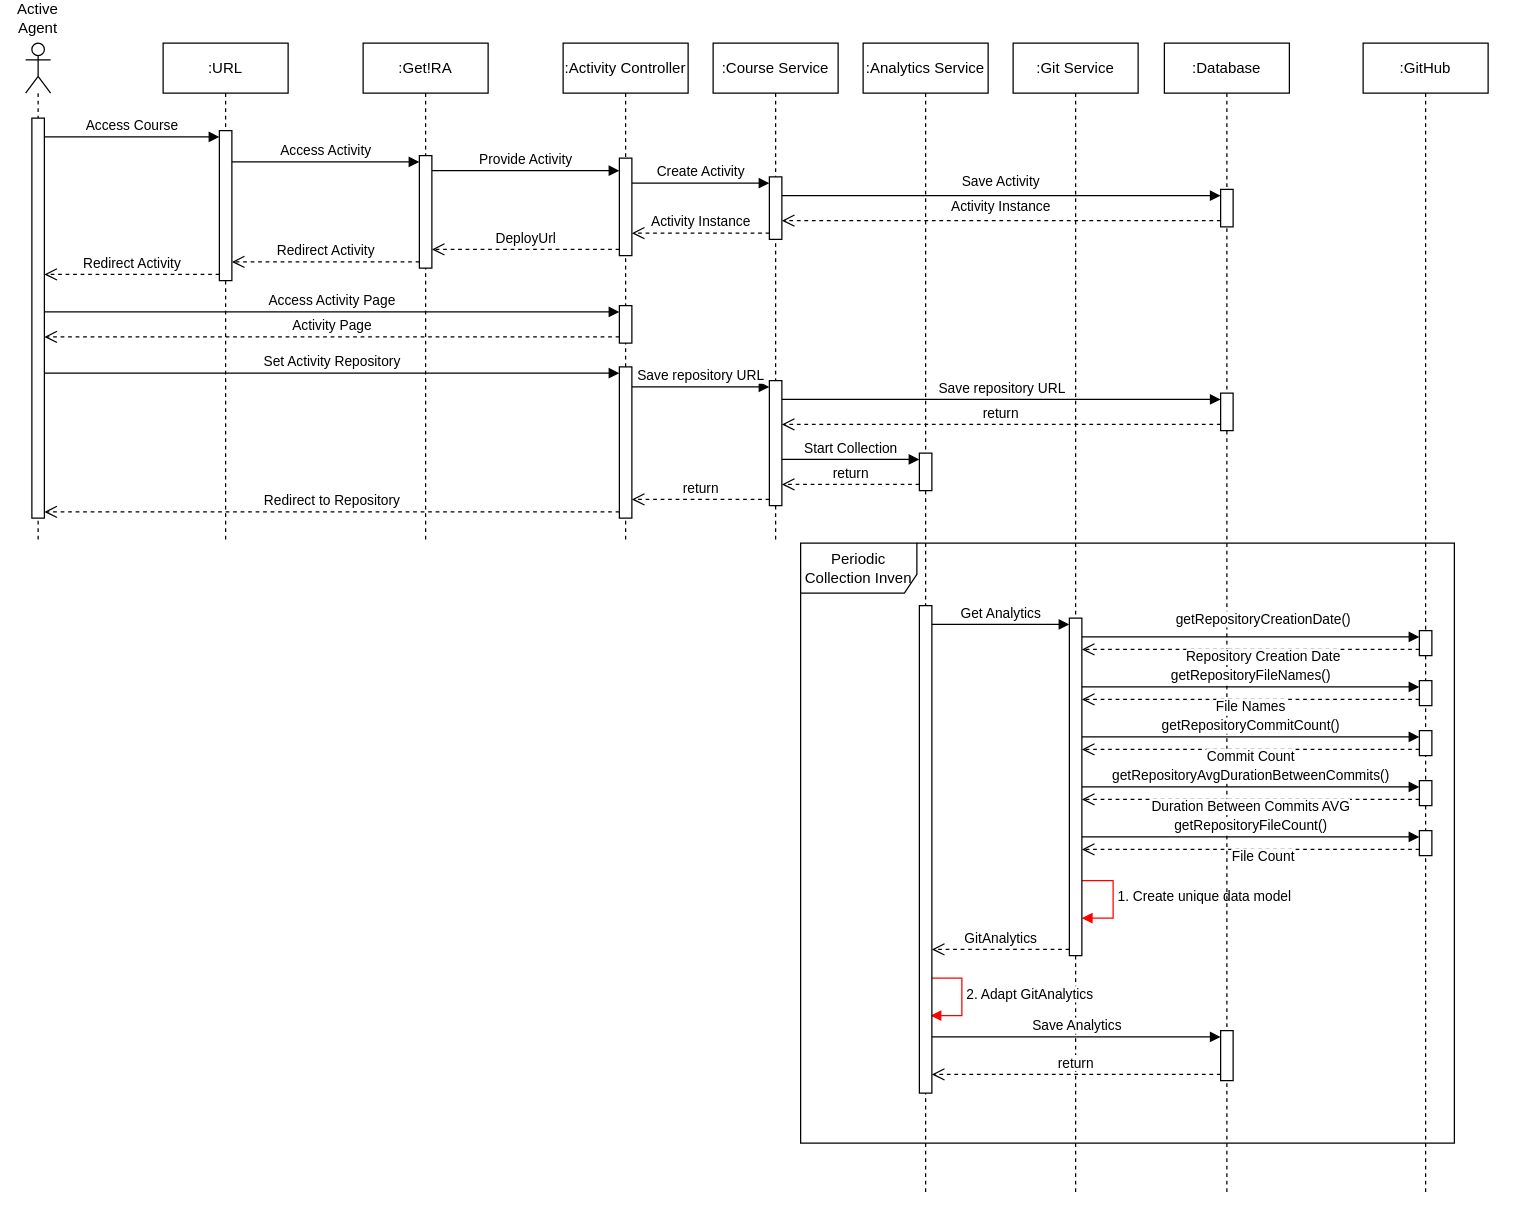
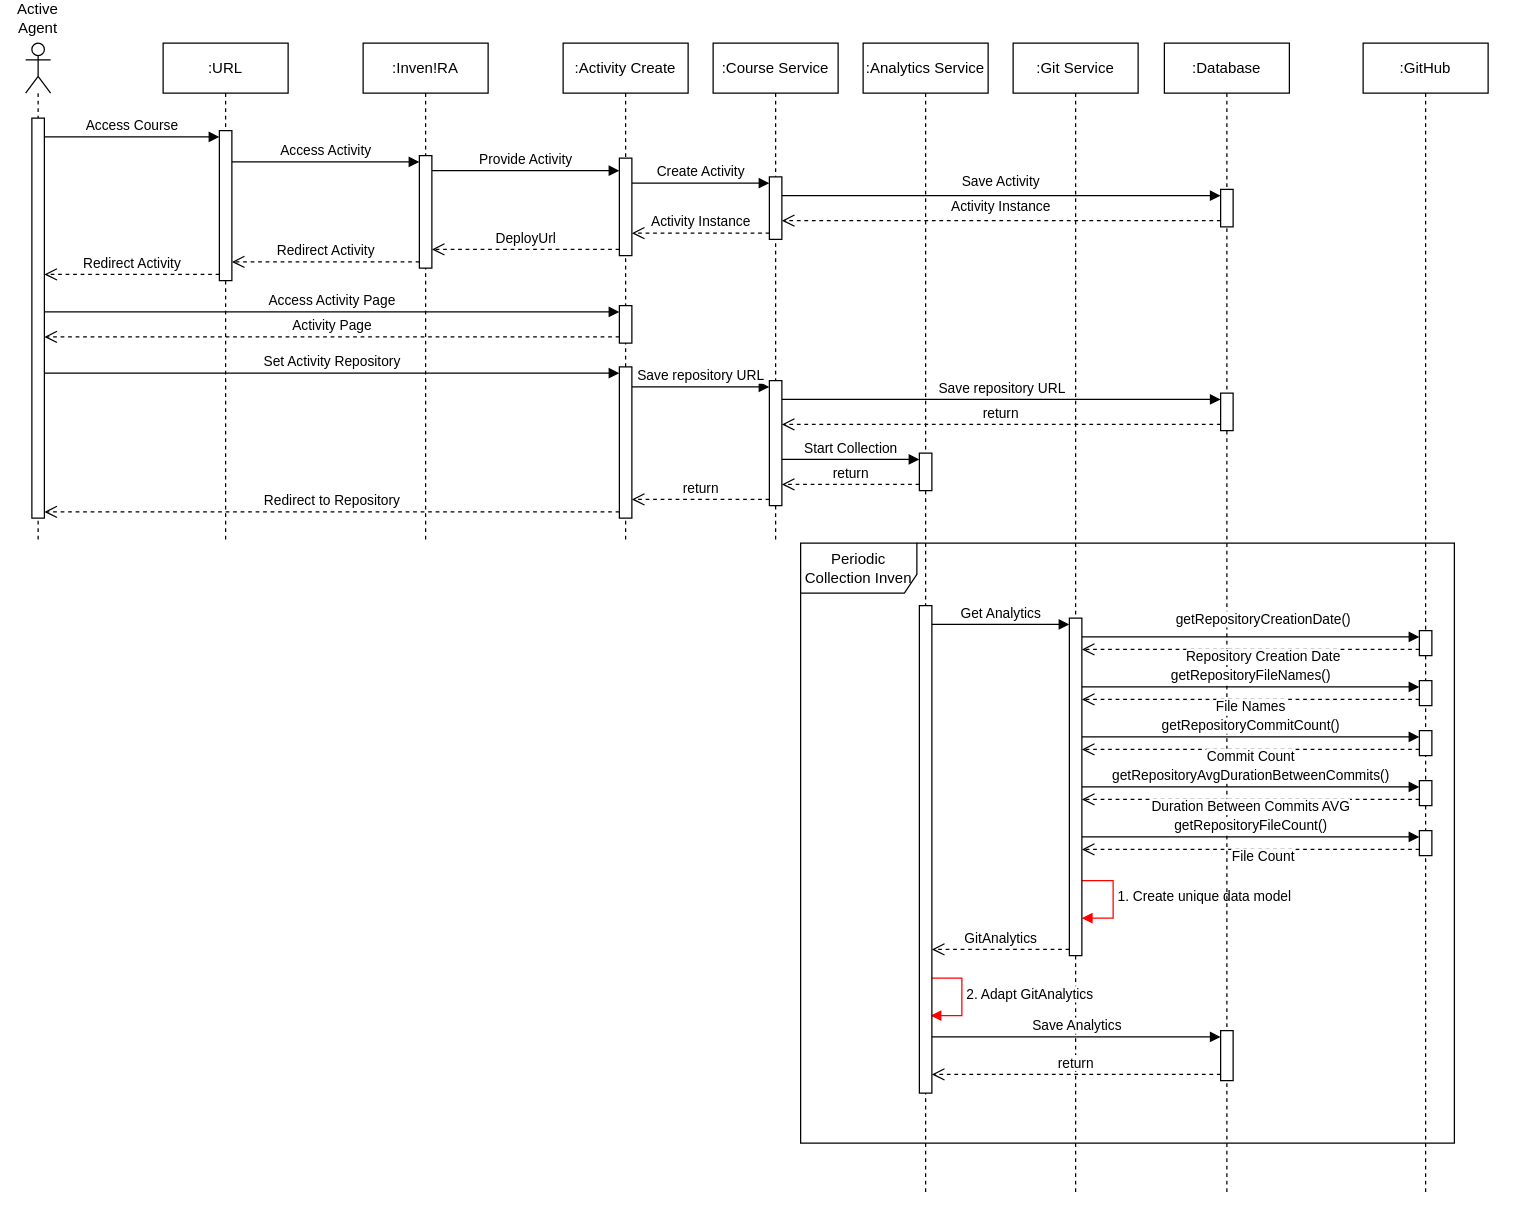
- <mxCell id="19" value=":Get!RA" style="shape=umlLifeline;perimeter=lifelinePerimeter;whiteSpace=wrap;html=1;container=1;dropTarget=0;collapsible=0;recursiveResize=0;outlineConnect=0;portConstraint=eastwest;newEdgeStyle={&quot;curved&quot;:0,&quot;rounded&quot;:0};" vertex="1" parent="1"><mxGeometry x="290" y="20" width="100" height="400" as="geometry" /></mxCell>
+ <mxCell id="19" value=":Inven!RA" style="shape=umlLifeline;perimeter=lifelinePerimeter;whiteSpace=wrap;html=1;container=1;dropTarget=0;collapsible=0;recursiveResize=0;outlineConnect=0;portConstraint=eastwest;newEdgeStyle={&quot;curved&quot;:0,&quot;rounded&quot;:0};" vertex="1" parent="1"><mxGeometry x="290" y="20" width="100" height="400" as="geometry" /></mxCell>
- <mxCell id="7" value=":Activity Controller" style="shape=umlLifeline;perimeter=lifelinePerimeter;whiteSpace=wrap;html=1;container=1;dropTarget=0;collapsible=0;recursiveResize=0;outlineConnect=0;portConstraint=eastwest;newEdgeStyle={&quot;curved&quot;:0,&quot;rounded&quot;:0};" vertex="1" parent="1"><mxGeometry x="450" y="20" width="100" height="400" as="geometry" /></mxCell>
+ <mxCell id="7" value=":Activity Create" style="shape=umlLifeline;perimeter=lifelinePerimeter;whiteSpace=wrap;html=1;container=1;dropTarget=0;collapsible=0;recursiveResize=0;outlineConnect=0;portConstraint=eastwest;newEdgeStyle={&quot;curved&quot;:0,&quot;rounded&quot;:0};" vertex="1" parent="1"><mxGeometry x="450" y="20" width="100" height="400" as="geometry" /></mxCell>
